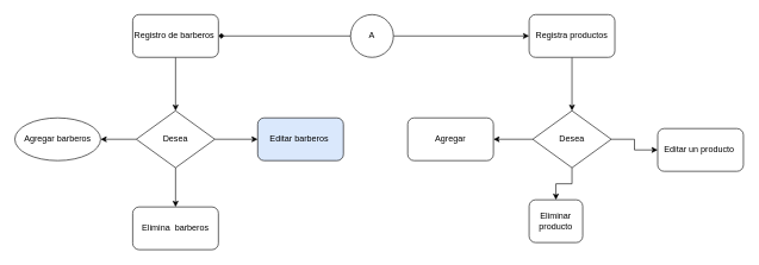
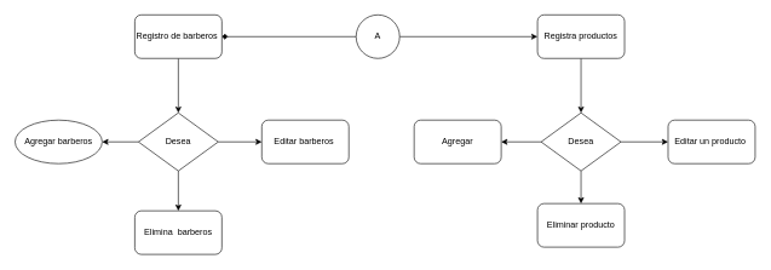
- <mxCell id="16" value="Editar barberos&amp;nbsp;" style="rounded=1;whiteSpace=wrap;html=1;fillColor=#dae8fc;" vertex="1" parent="1"><mxGeometry x="360" y="165" width="120" height="60" as="geometry" /></mxCell>
+ <mxCell id="16" value="Editar barberos&amp;nbsp;" style="rounded=1;whiteSpace=wrap;html=1;" vertex="1" parent="1"><mxGeometry x="360" y="165" width="120" height="60" as="geometry" /></mxCell>
- <mxCell id="12" value="Editar un producto&amp;nbsp;" style="rounded=1;whiteSpace=wrap;html=1;" vertex="1" parent="1"><mxGeometry x="920" y="180" width="120" height="60" as="geometry" /></mxCell>
+ <mxCell id="12" value="Editar un producto&amp;nbsp;" style="rounded=1;whiteSpace=wrap;html=1;" vertex="1" parent="1"><mxGeometry x="920" y="165" width="120" height="60" as="geometry" /></mxCell>
- <mxCell id="11" value="Eliminar producto" style="rounded=1;whiteSpace=wrap;html=1;" vertex="1" parent="1"><mxGeometry x="740" y="280" width="75" height="60" as="geometry" /></mxCell>
+ <mxCell id="11" value="Eliminar producto" style="rounded=1;whiteSpace=wrap;html=1;" vertex="1" parent="1"><mxGeometry x="740" y="280" width="120" height="60" as="geometry" /></mxCell>
